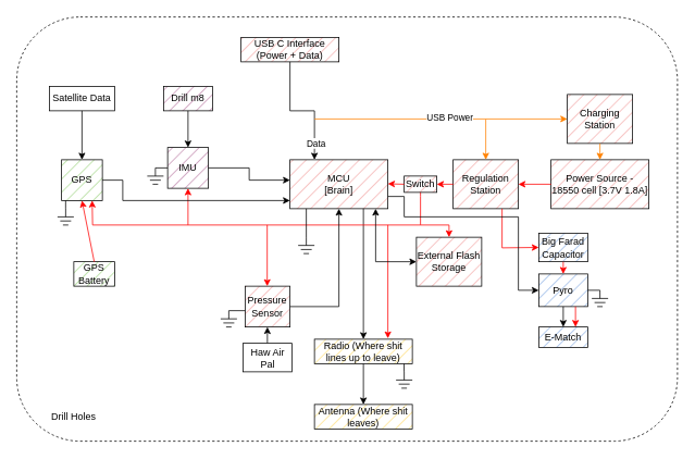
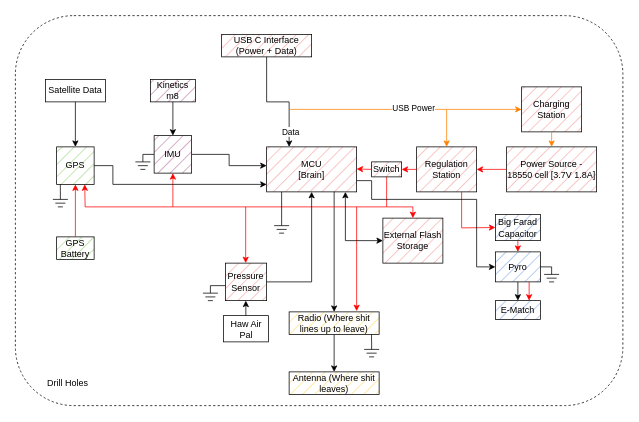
- <mxCell id="49" value="Drill m8" style="text;html=1;align=center;verticalAlign=middle;whiteSpace=wrap;rounded=0;strokeColor=default;fillColor=#B5739D;fillStyle=hatch;" vertex="1" parent="1"><mxGeometry x="200" y="105" width="60" height="30" as="geometry" /></mxCell>
+ <mxCell id="49" value="Kinetics m8" style="text;html=1;align=center;verticalAlign=middle;whiteSpace=wrap;rounded=0;strokeColor=default;fillColor=#B5739D;fillStyle=hatch;" vertex="1" parent="1"><mxGeometry x="200" y="105" width="60" height="30" as="geometry" /></mxCell>
- <mxCell id="22" value="GPS Battery" style="rounded=0;whiteSpace=wrap;html=1;fillStyle=hatch;fillColor=#97D077;" vertex="1" parent="1"><mxGeometry x="90" y="320" width="50" height="30" as="geometry" /></mxCell>
+ <mxCell id="22" value="GPS Battery" style="rounded=0;whiteSpace=wrap;html=1;fillStyle=hatch;fillColor=#97D077;" vertex="1" parent="1"><mxGeometry x="75" y="315" width="50" height="30" as="geometry" /></mxCell>
